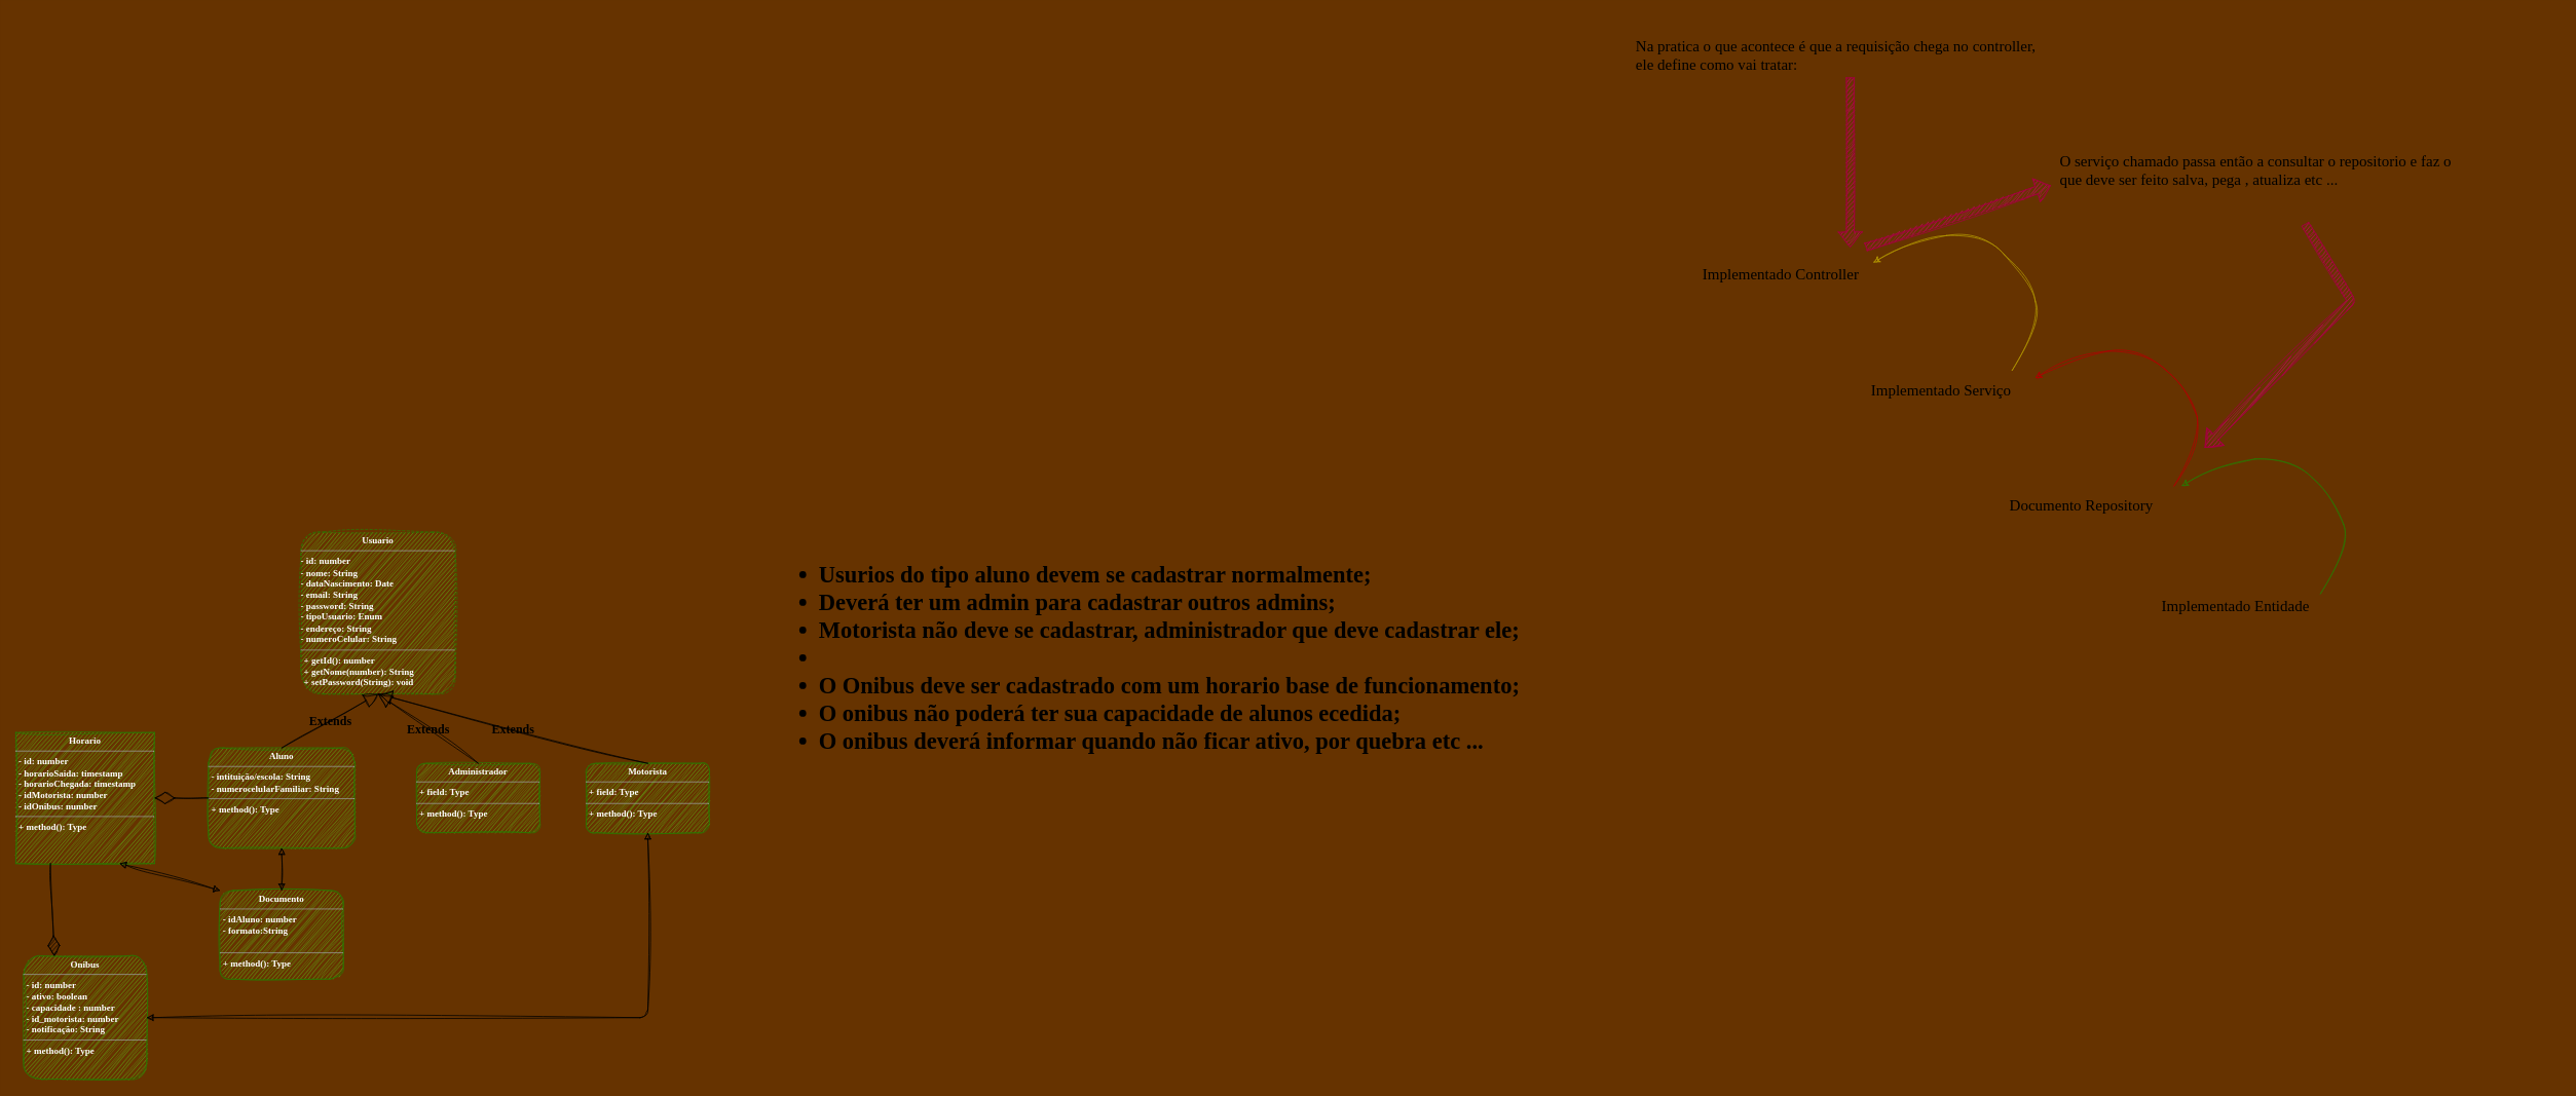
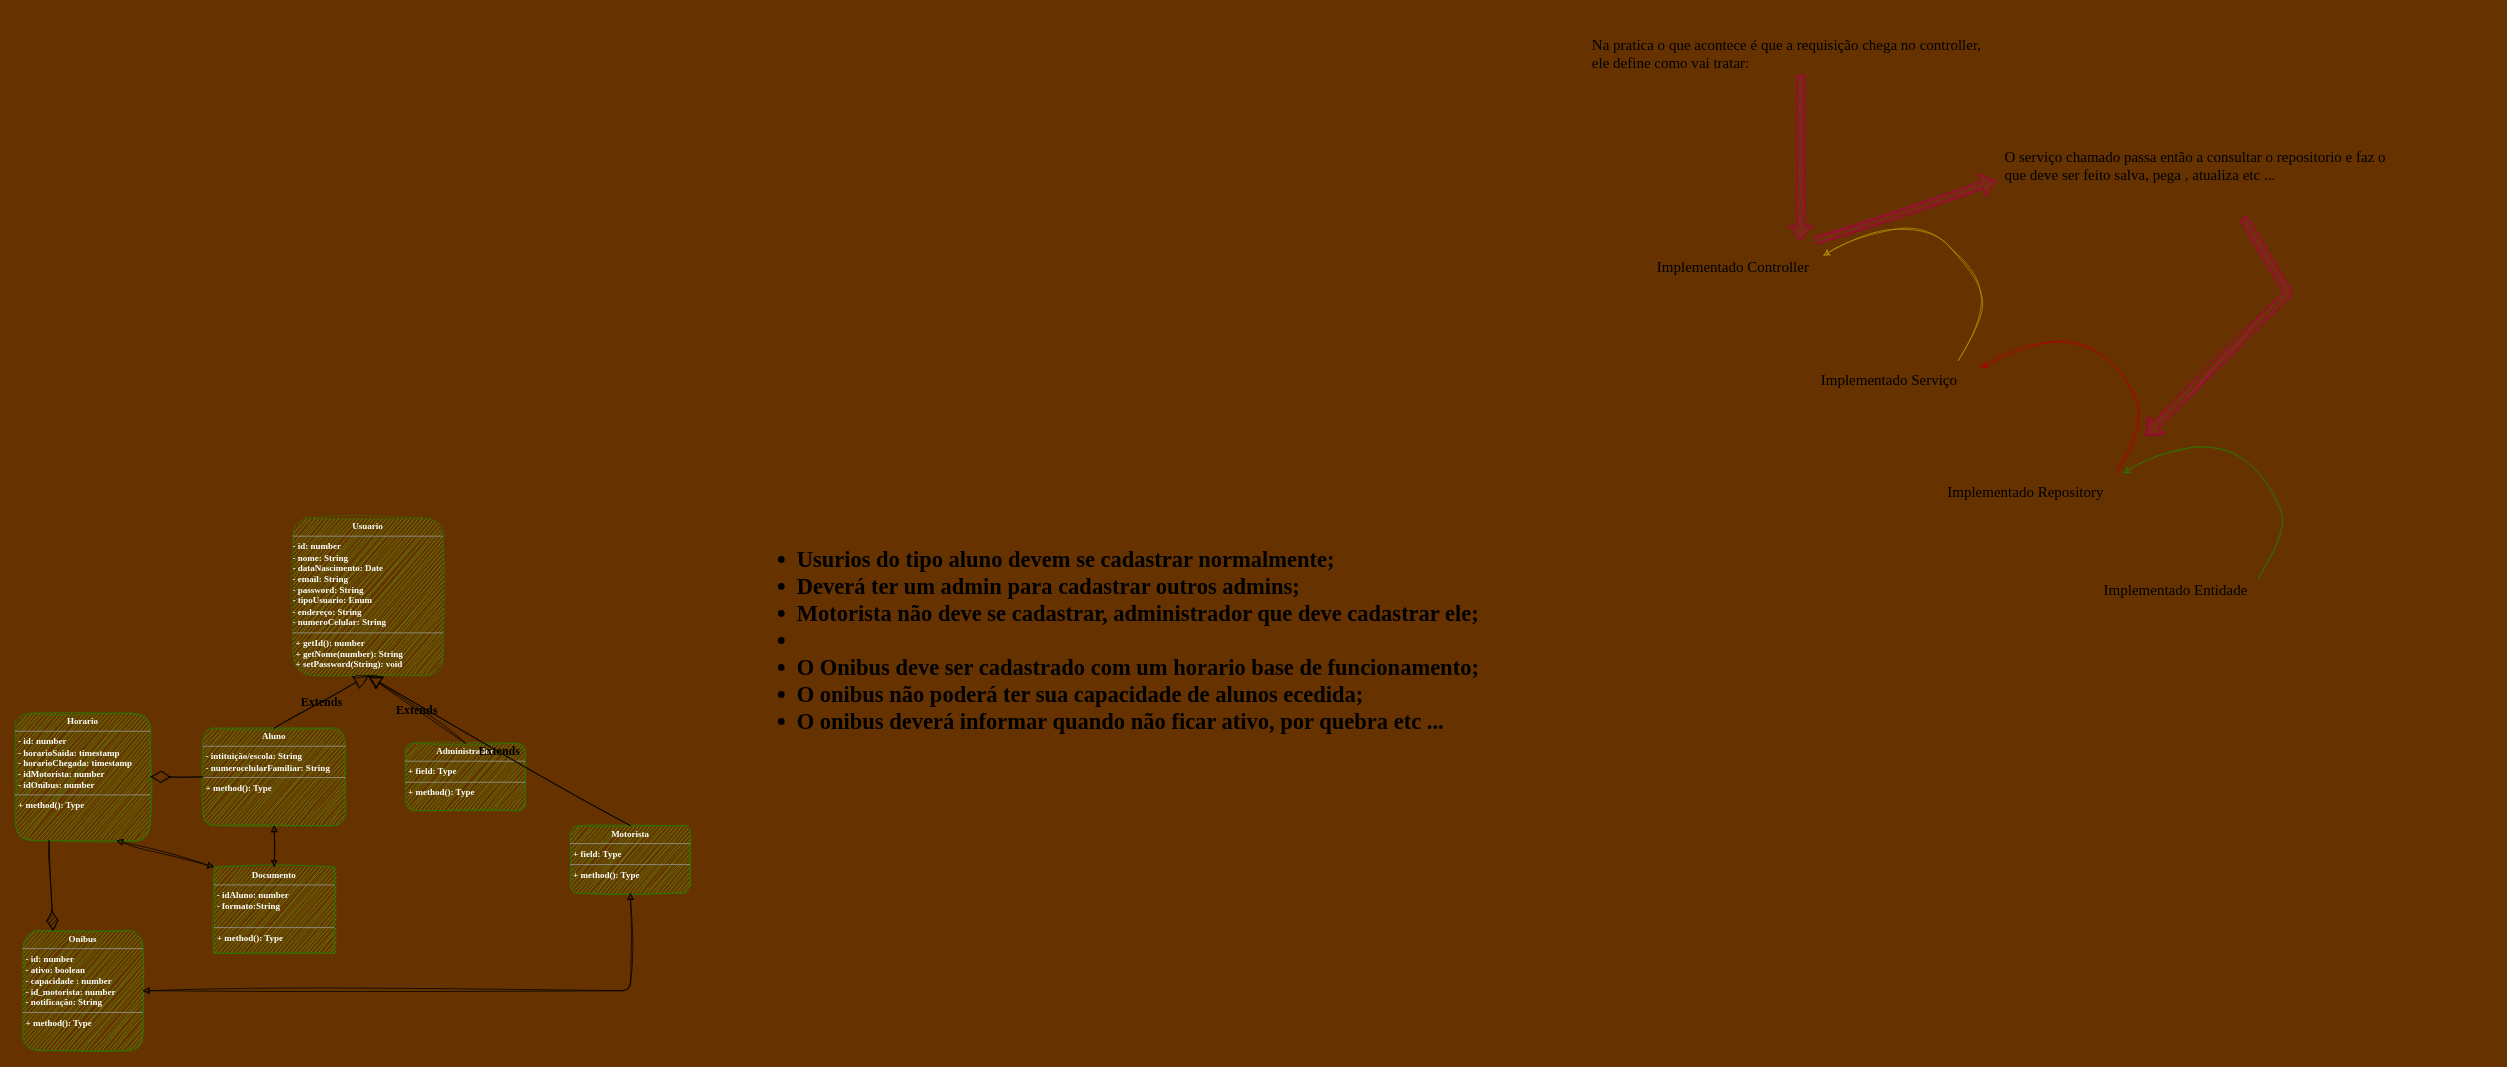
- <mxCell id="18" value="Documento Repository" style="text;html=1;strokeColor=none;fillColor=none;align=center;verticalAlign=middle;whiteSpace=wrap;rounded=0;sketch=1;hachureGap=4;jiggle=2;curveFitting=1;fontFamily=Architects Daughter;fontSource=https%3A%2F%2Ffonts.googleapis.com%2Fcss%3Ffamily%3DArchitects%2BDaughter;fontSize=20;" parent="1" vertex="1"><mxGeometry x="2560" y="640" width="280" height="30" as="geometry" /></mxCell>
+ <mxCell id="18" value="Implementado Repository" style="text;html=1;strokeColor=none;fillColor=none;align=center;verticalAlign=middle;whiteSpace=wrap;rounded=0;sketch=1;hachureGap=4;jiggle=2;curveFitting=1;fontFamily=Architects Daughter;fontSource=https%3A%2F%2Ffonts.googleapis.com%2Fcss%3Ffamily%3DArchitects%2BDaughter;fontSize=20;" parent="1" vertex="1"><mxGeometry x="2560" y="640" width="280" height="30" as="geometry" /></mxCell>
- <mxCell id="6" value="&lt;p style=&quot;margin:0px;margin-top:4px;text-align:center;&quot;&gt;&lt;span&gt;Horario&lt;/span&gt;&lt;/p&gt;&lt;hr size=&quot;1&quot;&gt;&lt;p style=&quot;margin:0px;margin-left:4px;&quot;&gt;- id: number&lt;/p&gt;&lt;p style=&quot;margin:0px;margin-left:4px;&quot;&gt;- horarioSaida: timestamp&lt;/p&gt;&lt;p style=&quot;margin:0px;margin-left:4px;&quot;&gt;- horarioChegada: timestamp&lt;br&gt;&lt;/p&gt;&lt;p style=&quot;margin:0px;margin-left:4px;&quot;&gt;- idMotorista: number&lt;/p&gt;&lt;p style=&quot;margin:0px;margin-left:4px;&quot;&gt;- idOnibus: number&lt;br&gt;&lt;/p&gt;&lt;hr size=&quot;1&quot;&gt;&lt;p style=&quot;margin:0px;margin-left:4px;&quot;&gt;+ method(): Type&lt;/p&gt;" style="verticalAlign=top;align=left;overflow=fill;fontSize=12;fontFamily=Architects Daughter;html=1;sketch=1;hachureGap=4;jiggle=2;curveFitting=1;fontSource=https%3A%2F%2Ffonts.googleapis.com%2Fcss%3Ffamily%3DArchitects%2BDaughter;gradientDirection=radial;fillColor=#60a917;fontColor=#ffffff;strokeColor=#2D7600;fontStyle=1;rounded=0;" parent="1" vertex="1"><mxGeometry x="20" y="950" width="180" height="170" as="geometry" /></mxCell>
+ <mxCell id="6" value="&lt;p style=&quot;margin:0px;margin-top:4px;text-align:center;&quot;&gt;&lt;span&gt;Horario&lt;/span&gt;&lt;/p&gt;&lt;hr size=&quot;1&quot;&gt;&lt;p style=&quot;margin:0px;margin-left:4px;&quot;&gt;- id: number&lt;/p&gt;&lt;p style=&quot;margin:0px;margin-left:4px;&quot;&gt;- horarioSaida: timestamp&lt;/p&gt;&lt;p style=&quot;margin:0px;margin-left:4px;&quot;&gt;- horarioChegada: timestamp&lt;br&gt;&lt;/p&gt;&lt;p style=&quot;margin:0px;margin-left:4px;&quot;&gt;- idMotorista: number&lt;/p&gt;&lt;p style=&quot;margin:0px;margin-left:4px;&quot;&gt;- idOnibus: number&lt;br&gt;&lt;/p&gt;&lt;hr size=&quot;1&quot;&gt;&lt;p style=&quot;margin:0px;margin-left:4px;&quot;&gt;+ method(): Type&lt;/p&gt;" style="verticalAlign=top;align=left;overflow=fill;fontSize=12;fontFamily=Architects Daughter;html=1;sketch=1;hachureGap=4;jiggle=2;curveFitting=1;fontSource=https%3A%2F%2Ffonts.googleapis.com%2Fcss%3Ffamily%3DArchitects%2BDaughter;gradientDirection=radial;fillColor=#60a917;fontColor=#ffffff;strokeColor=#2D7600;rounded=1;fontStyle=1" parent="1" vertex="1"><mxGeometry x="20" y="950" width="180" height="170" as="geometry" /></mxCell>
- <mxCell id="5" value="&lt;p style=&quot;margin:0px;margin-top:4px;text-align:center;&quot;&gt;&lt;span&gt;Motorista&lt;/span&gt;&lt;/p&gt;&lt;hr size=&quot;1&quot;&gt;&lt;p style=&quot;margin:0px;margin-left:4px;&quot;&gt;+ field: Type&lt;/p&gt;&lt;hr size=&quot;1&quot;&gt;&lt;p style=&quot;margin:0px;margin-left:4px;&quot;&gt;+ method(): Type&lt;/p&gt;" style="verticalAlign=top;align=left;overflow=fill;fontSize=12;fontFamily=Architects Daughter;html=1;sketch=1;hachureGap=4;jiggle=2;curveFitting=1;fontSource=https%3A%2F%2Ffonts.googleapis.com%2Fcss%3Ffamily%3DArchitects%2BDaughter;gradientDirection=radial;fillColor=#60a917;fontColor=#ffffff;strokeColor=#2D7600;rounded=1;fontStyle=1" parent="1" vertex="1"><mxGeometry x="760" y="990" width="160" height="90" as="geometry" /></mxCell>
+ <mxCell id="5" value="&lt;p style=&quot;margin:0px;margin-top:4px;text-align:center;&quot;&gt;&lt;span&gt;Motorista&lt;/span&gt;&lt;/p&gt;&lt;hr size=&quot;1&quot;&gt;&lt;p style=&quot;margin:0px;margin-left:4px;&quot;&gt;+ field: Type&lt;/p&gt;&lt;hr size=&quot;1&quot;&gt;&lt;p style=&quot;margin:0px;margin-left:4px;&quot;&gt;+ method(): Type&lt;/p&gt;" style="verticalAlign=top;align=left;overflow=fill;fontSize=12;fontFamily=Architects Daughter;html=1;sketch=1;hachureGap=4;jiggle=2;curveFitting=1;fontSource=https%3A%2F%2Ffonts.googleapis.com%2Fcss%3Ffamily%3DArchitects%2BDaughter;gradientDirection=radial;fillColor=#60a917;fontColor=#ffffff;strokeColor=#2D7600;rounded=1;fontStyle=1" parent="1" vertex="1"><mxGeometry x="760" y="1100" width="160" height="90" as="geometry" /></mxCell>
- <mxCell id="7" value="&lt;p style=&quot;margin:0px;margin-top:4px;text-align:center;&quot;&gt;&lt;span&gt;Documento&lt;/span&gt;&lt;/p&gt;&lt;hr size=&quot;1&quot;&gt;&lt;p style=&quot;margin:0px;margin-left:4px;&quot;&gt;- idAluno: number&lt;/p&gt;&lt;p style=&quot;margin:0px;margin-left:4px;&quot;&gt;- formato:String&lt;/p&gt;&lt;p style=&quot;margin:0px;margin-left:4px;&quot;&gt;&lt;br&gt;&lt;/p&gt;&lt;hr size=&quot;1&quot;&gt;&lt;p style=&quot;margin:0px;margin-left:4px;&quot;&gt;+ method(): Type&lt;/p&gt;" style="verticalAlign=top;align=left;overflow=fill;fontSize=12;fontFamily=Architects Daughter;html=1;sketch=1;hachureGap=4;jiggle=2;curveFitting=1;fontSource=https%3A%2F%2Ffonts.googleapis.com%2Fcss%3Ffamily%3DArchitects%2BDaughter;gradientDirection=radial;fillColor=#60a917;fontColor=#ffffff;strokeColor=#2D7600;rounded=1;fontStyle=1" parent="1" vertex="1"><mxGeometry x="285" y="1155" width="160" height="115" as="geometry" /></mxCell>
+ <mxCell id="7" value="&lt;p style=&quot;margin:0px;margin-top:4px;text-align:center;&quot;&gt;&lt;span&gt;Documento&lt;/span&gt;&lt;/p&gt;&lt;hr size=&quot;1&quot;&gt;&lt;p style=&quot;margin:0px;margin-left:4px;&quot;&gt;- idAluno: number&lt;/p&gt;&lt;p style=&quot;margin:0px;margin-left:4px;&quot;&gt;- formato:String&lt;/p&gt;&lt;p style=&quot;margin:0px;margin-left:4px;&quot;&gt;&lt;br&gt;&lt;/p&gt;&lt;hr size=&quot;1&quot;&gt;&lt;p style=&quot;margin:0px;margin-left:4px;&quot;&gt;+ method(): Type&lt;/p&gt;" style="verticalAlign=top;align=left;overflow=fill;fontSize=12;fontFamily=Architects Daughter;html=1;sketch=1;hachureGap=4;jiggle=2;curveFitting=1;fontSource=https%3A%2F%2Ffonts.googleapis.com%2Fcss%3Ffamily%3DArchitects%2BDaughter;gradientDirection=radial;fillColor=#60a917;fontColor=#ffffff;strokeColor=#2D7600;fontStyle=1;rounded=0;" parent="1" vertex="1"><mxGeometry x="285" y="1155" width="160" height="115" as="geometry" /></mxCell>
